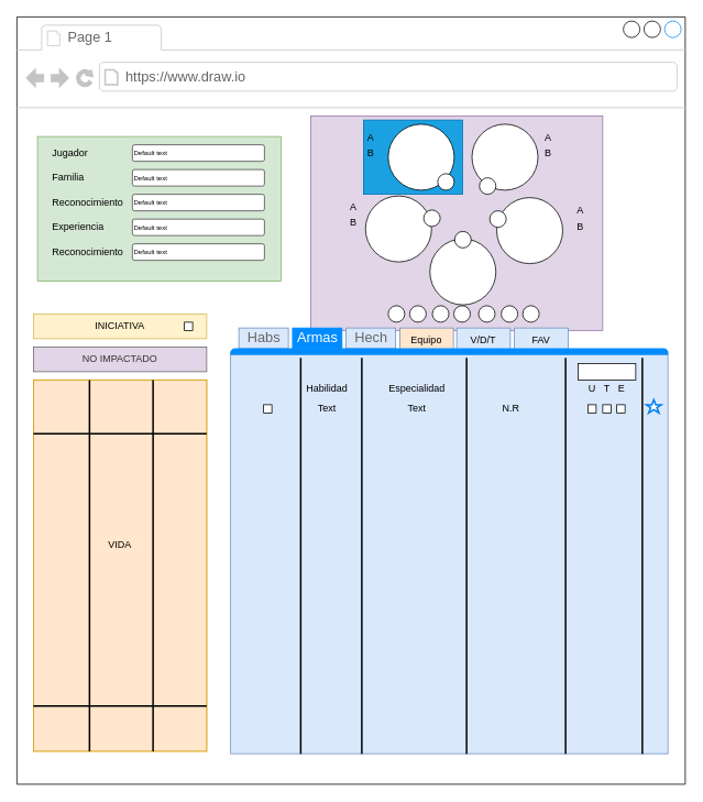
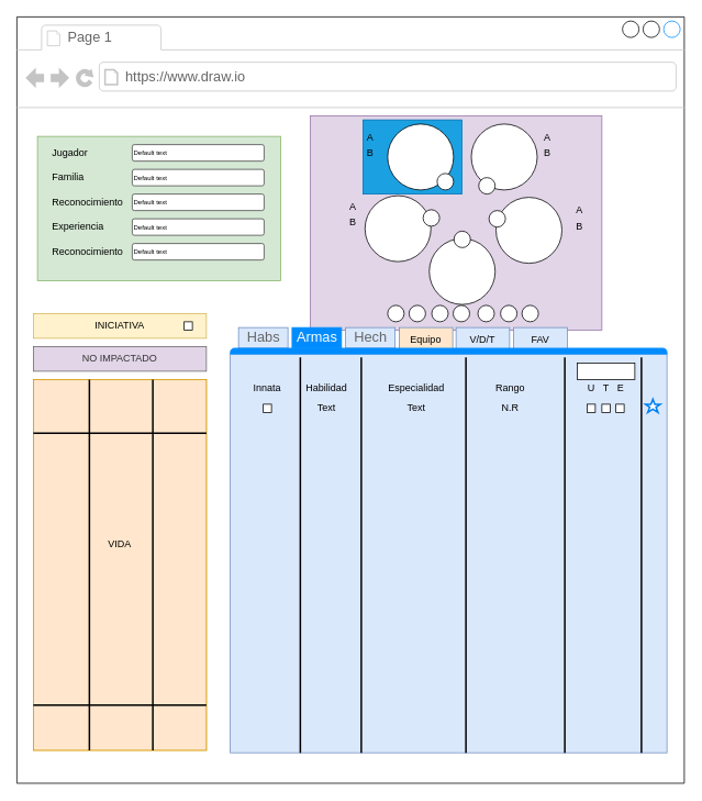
+ <mxCell id="21" value="Innata" style="text;html=1;strokeColor=none;fillColor=none;align=center;verticalAlign=middle;whiteSpace=wrap;rounded=0;" vertex="1" parent="8"><mxGeometry x="30" y="63" width="30" height="20" as="geometry" /></mxCell>
+ <mxCell id="64" value="Rango" style="text;html=1;strokeColor=none;fillColor=none;align=center;verticalAlign=middle;whiteSpace=wrap;rounded=0;" vertex="1" parent="2"><mxGeometry x="564.25" y="440" width="70" height="20" as="geometry" /></mxCell>
